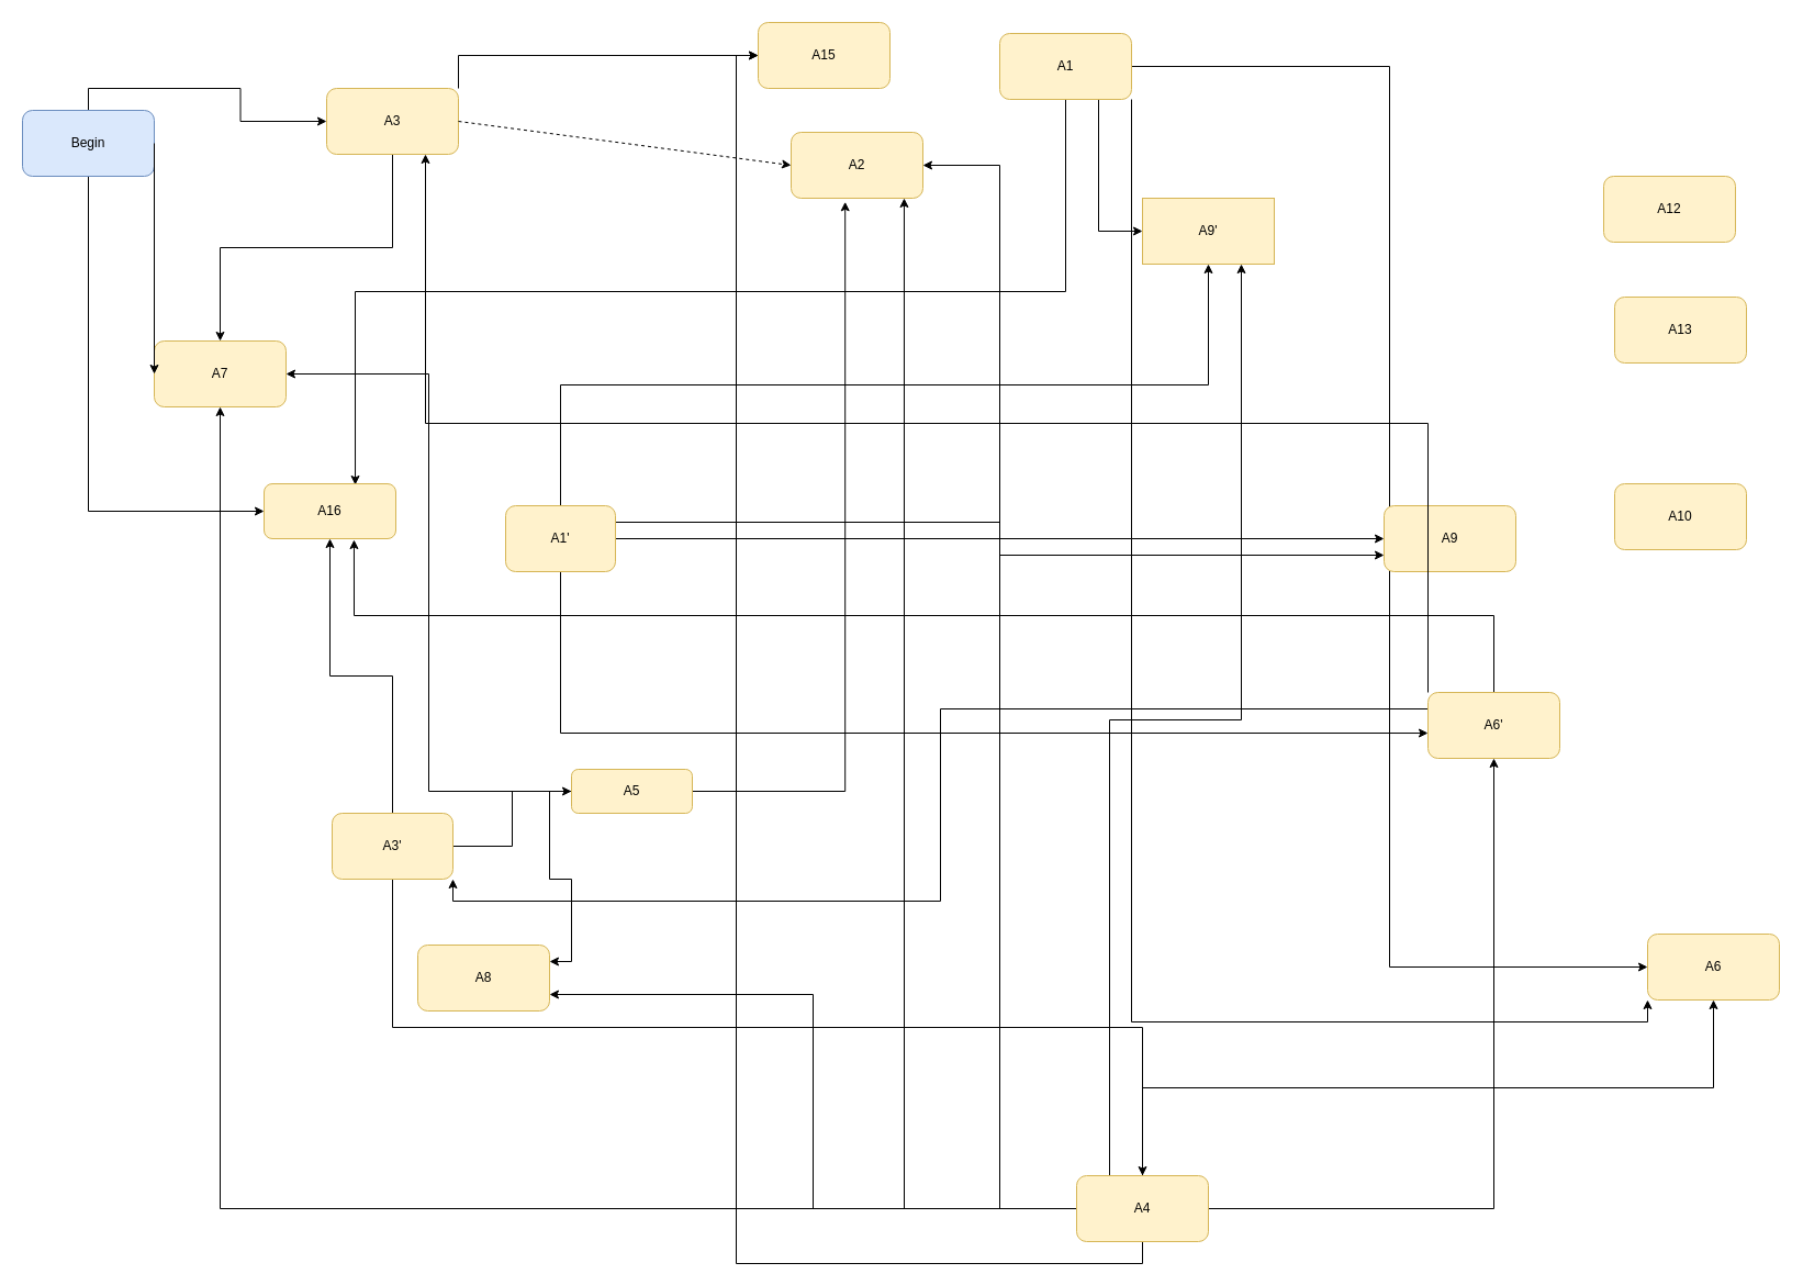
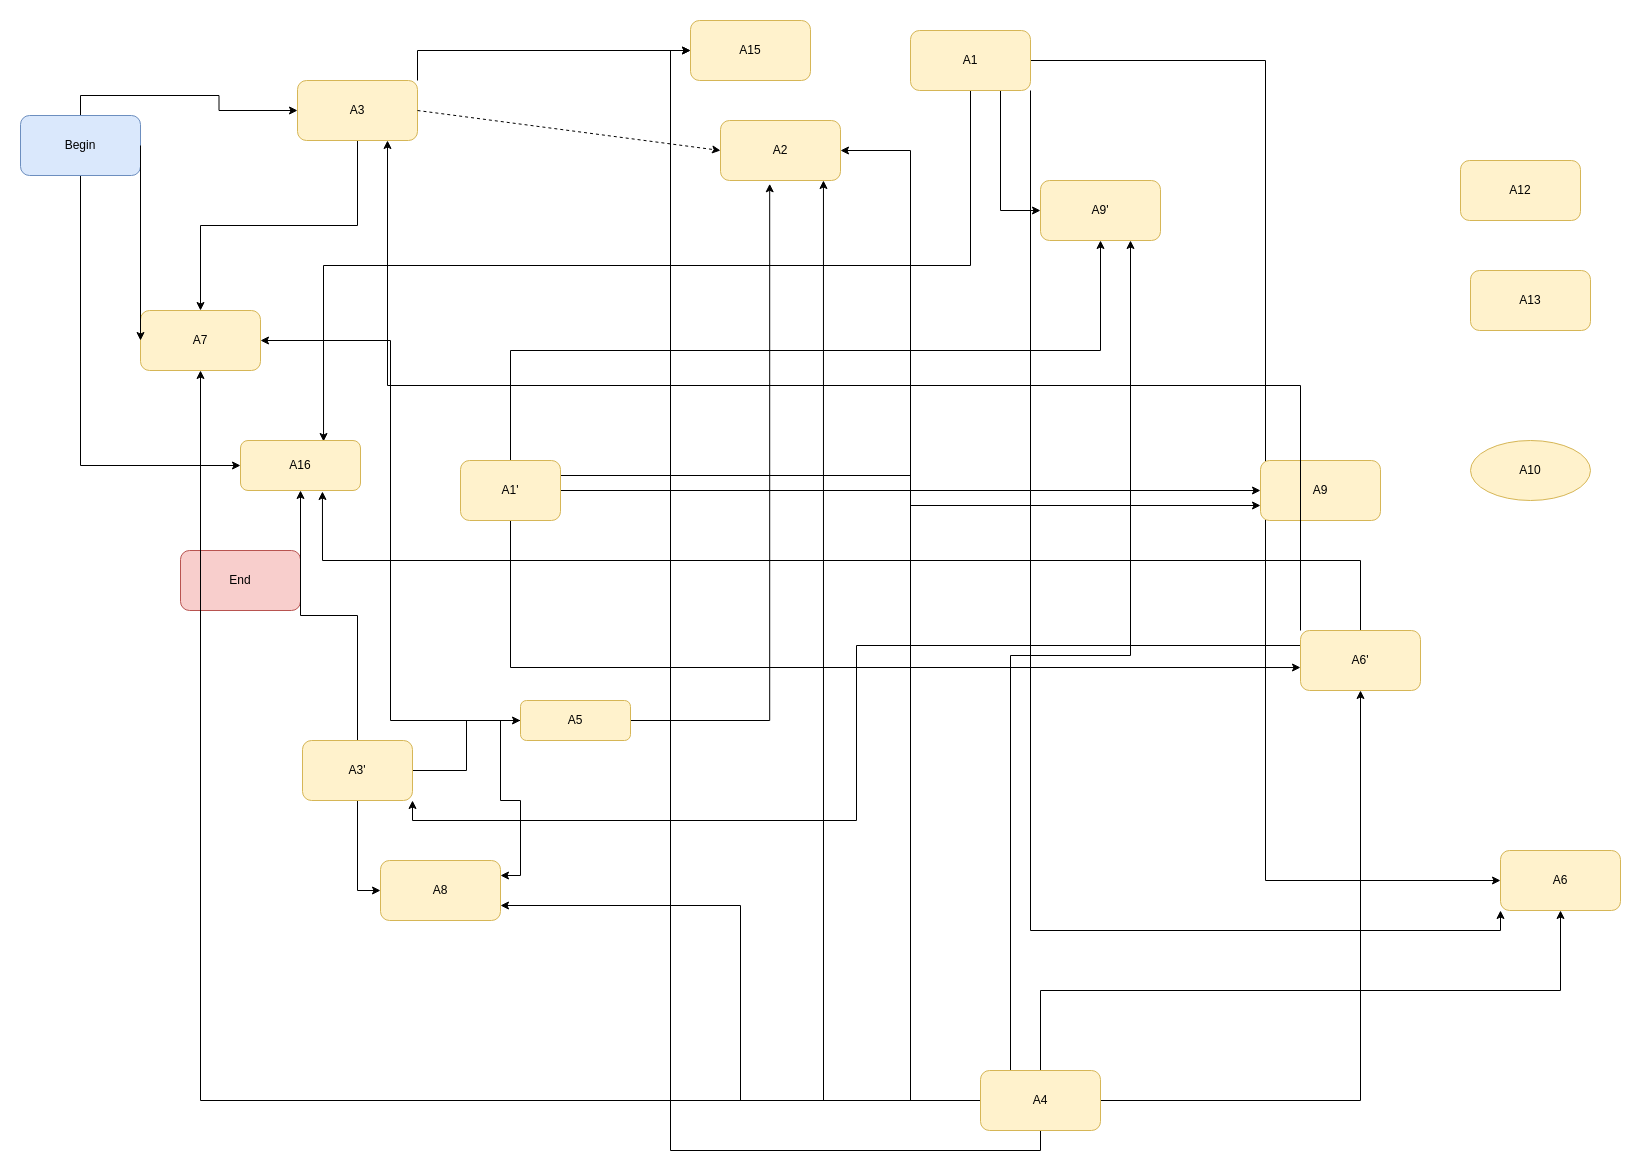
- <mxCell id="4" value="Begin" style="rounded=1;whiteSpace=wrap;html=1;fillColor=#dae8fc;strokeColor=#6c8ebf;" vertex="1" parent="1"><mxGeometry x="20" y="100" width="120" height="60" as="geometry" /></mxCell>
+ <mxCell id="4" value="Begin" style="rounded=1;whiteSpace=wrap;html=1;fillColor=#dae8fc;strokeColor=#6c8ebf;" vertex="1" parent="1"><mxGeometry x="20" y="115" width="120" height="60" as="geometry" /></mxCell>
- <mxCell id="36" value="A9'" style="whiteSpace=wrap;html=1;fillColor=#fff2cc;strokeColor=#d6b656;rounded=0;" vertex="1" parent="1"><mxGeometry x="1040" y="180" width="120" height="60" as="geometry" /></mxCell>
+ <mxCell id="36" value="A9'" style="rounded=1;whiteSpace=wrap;html=1;fillColor=#fff2cc;strokeColor=#d6b656;" vertex="1" parent="1"><mxGeometry x="1040" y="180" width="120" height="60" as="geometry" /></mxCell>
- <mxCell id="37" value="A10" style="rounded=1;whiteSpace=wrap;html=1;fillColor=#fff2cc;strokeColor=#d6b656;" vertex="1" parent="1"><mxGeometry x="1470" y="440" width="120" height="60" as="geometry" /></mxCell>
+ <mxCell id="37" value="A10" style="ellipse;whiteSpace=wrap;html=1;fillColor=#fff2cc;strokeColor=#d6b656;" vertex="1" parent="1"><mxGeometry x="1470" y="440" width="120" height="60" as="geometry" /></mxCell>
+ <mxCell id="5" value="End" style="rounded=1;whiteSpace=wrap;html=1;fillColor=#f8cecc;strokeColor=#b85450;" vertex="1" parent="1"><mxGeometry x="180" y="550" width="120" height="60" as="geometry" /></mxCell>
- <mxCell id="17" style="edgeStyle=orthogonalEdgeStyle;rounded=0;orthogonalLoop=1;jettySize=auto;html=1;exitX=0.5;exitY=1;exitDx=0;exitDy=0;" edge="1" parent="1" source="18" target="27"><mxGeometry relative="1" as="geometry" /></mxCell>
+ <mxCell id="17" style="edgeStyle=orthogonalEdgeStyle;rounded=0;orthogonalLoop=1;jettySize=auto;html=1;exitX=0.5;exitY=1;exitDx=0;exitDy=0;entryX=0;entryY=0.5;entryDx=0;entryDy=0;" edge="1" parent="1" source="18" target="34"><mxGeometry relative="1" as="geometry" /></mxCell>
